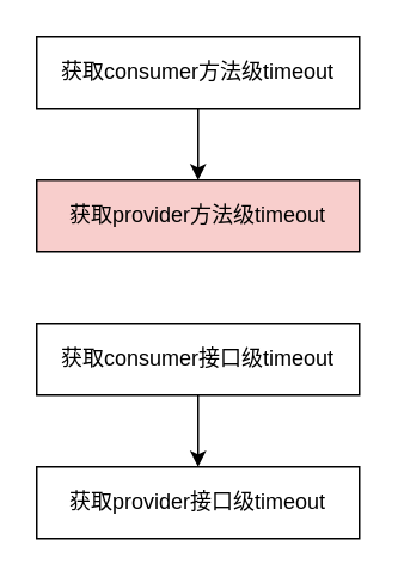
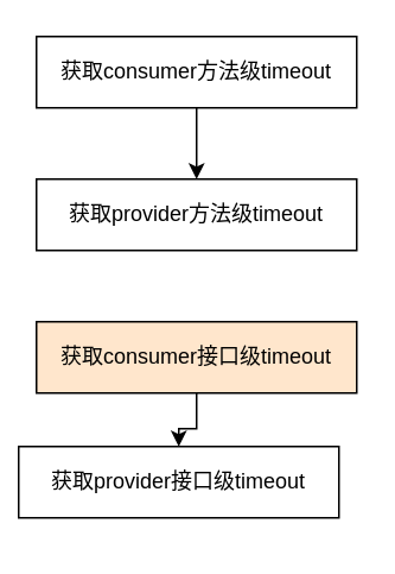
- <mxCell id="4" value="获取provider方法级timeout" style="rounded=0;whiteSpace=wrap;html=1;fillColor=#f8cecc;" vertex="1" parent="1"><mxGeometry x="20" y="100" width="180" height="40" as="geometry" /></mxCell>
+ <mxCell id="4" value="获取provider方法级timeout" style="rounded=0;whiteSpace=wrap;html=1;" vertex="1" parent="1"><mxGeometry x="20" y="100" width="180" height="40" as="geometry" /></mxCell>
- <mxCell id="7" value="获取consumer接口级timeout" style="rounded=0;whiteSpace=wrap;html=1;" vertex="1" parent="1"><mxGeometry x="20" y="180" width="180" height="40" as="geometry" /></mxCell>
+ <mxCell id="7" value="获取consumer接口级timeout" style="rounded=0;whiteSpace=wrap;html=1;fillColor=#ffe6cc;" vertex="1" parent="1"><mxGeometry x="20" y="180" width="180" height="40" as="geometry" /></mxCell>
- <mxCell id="5" value="获取provider接口级timeout" style="rounded=0;whiteSpace=wrap;html=1;" vertex="1" parent="1"><mxGeometry x="20" y="260" width="180" height="40" as="geometry" /></mxCell>
+ <mxCell id="5" value="获取provider接口级timeout" style="rounded=0;whiteSpace=wrap;html=1;" vertex="1" parent="1"><mxGeometry x="10" y="250" width="180" height="40" as="geometry" /></mxCell>
